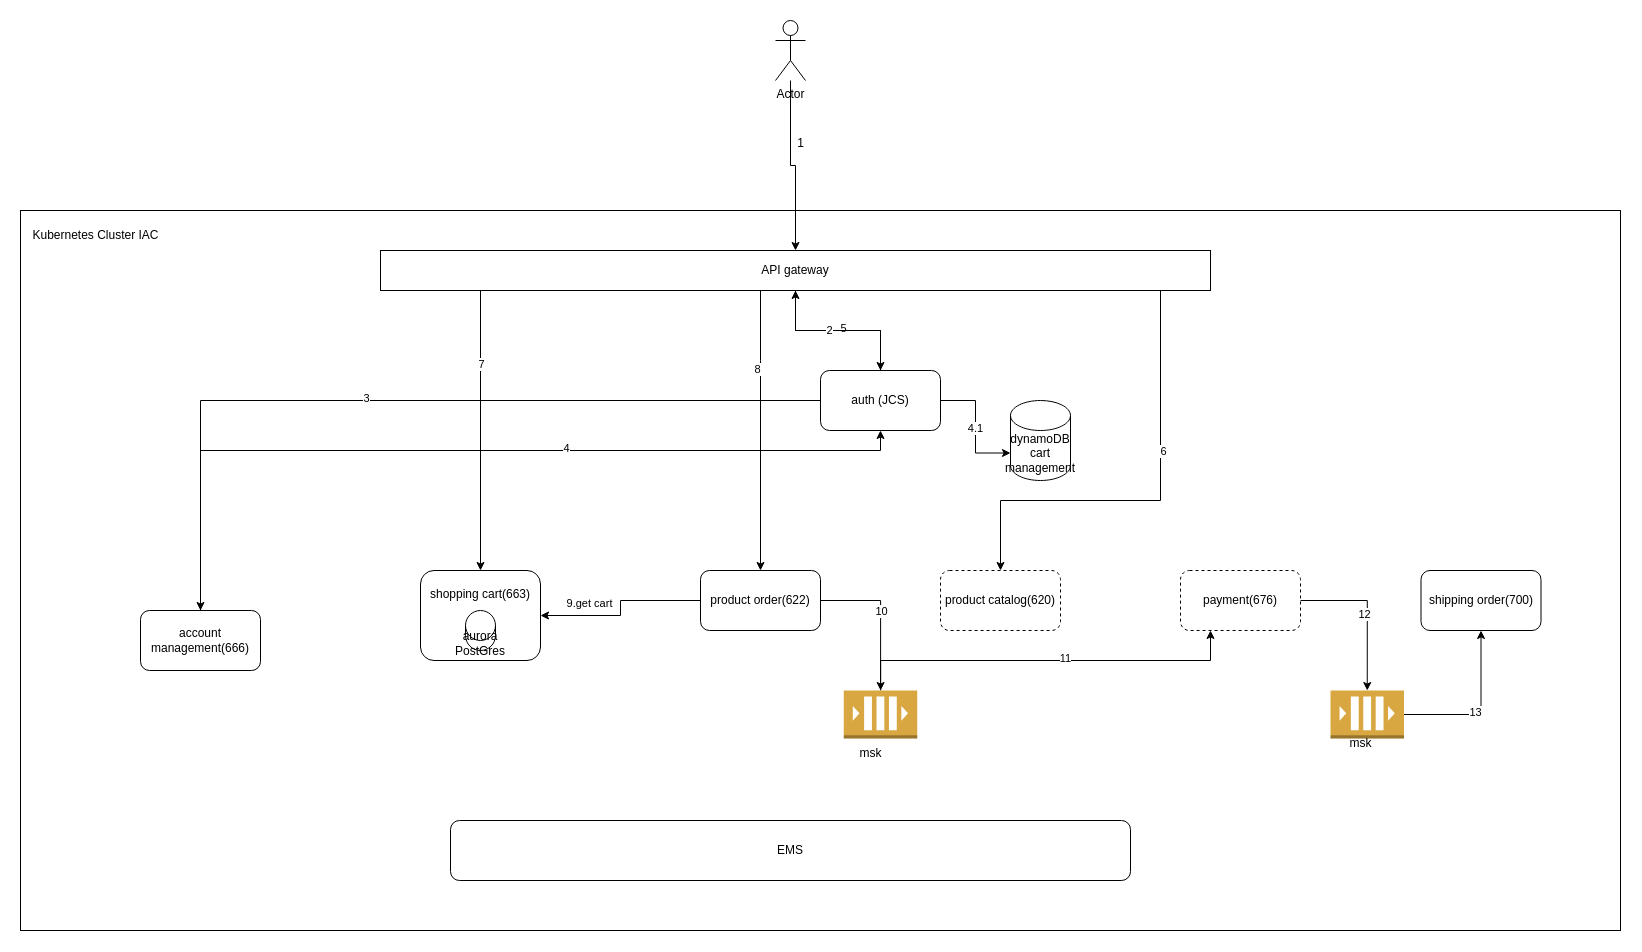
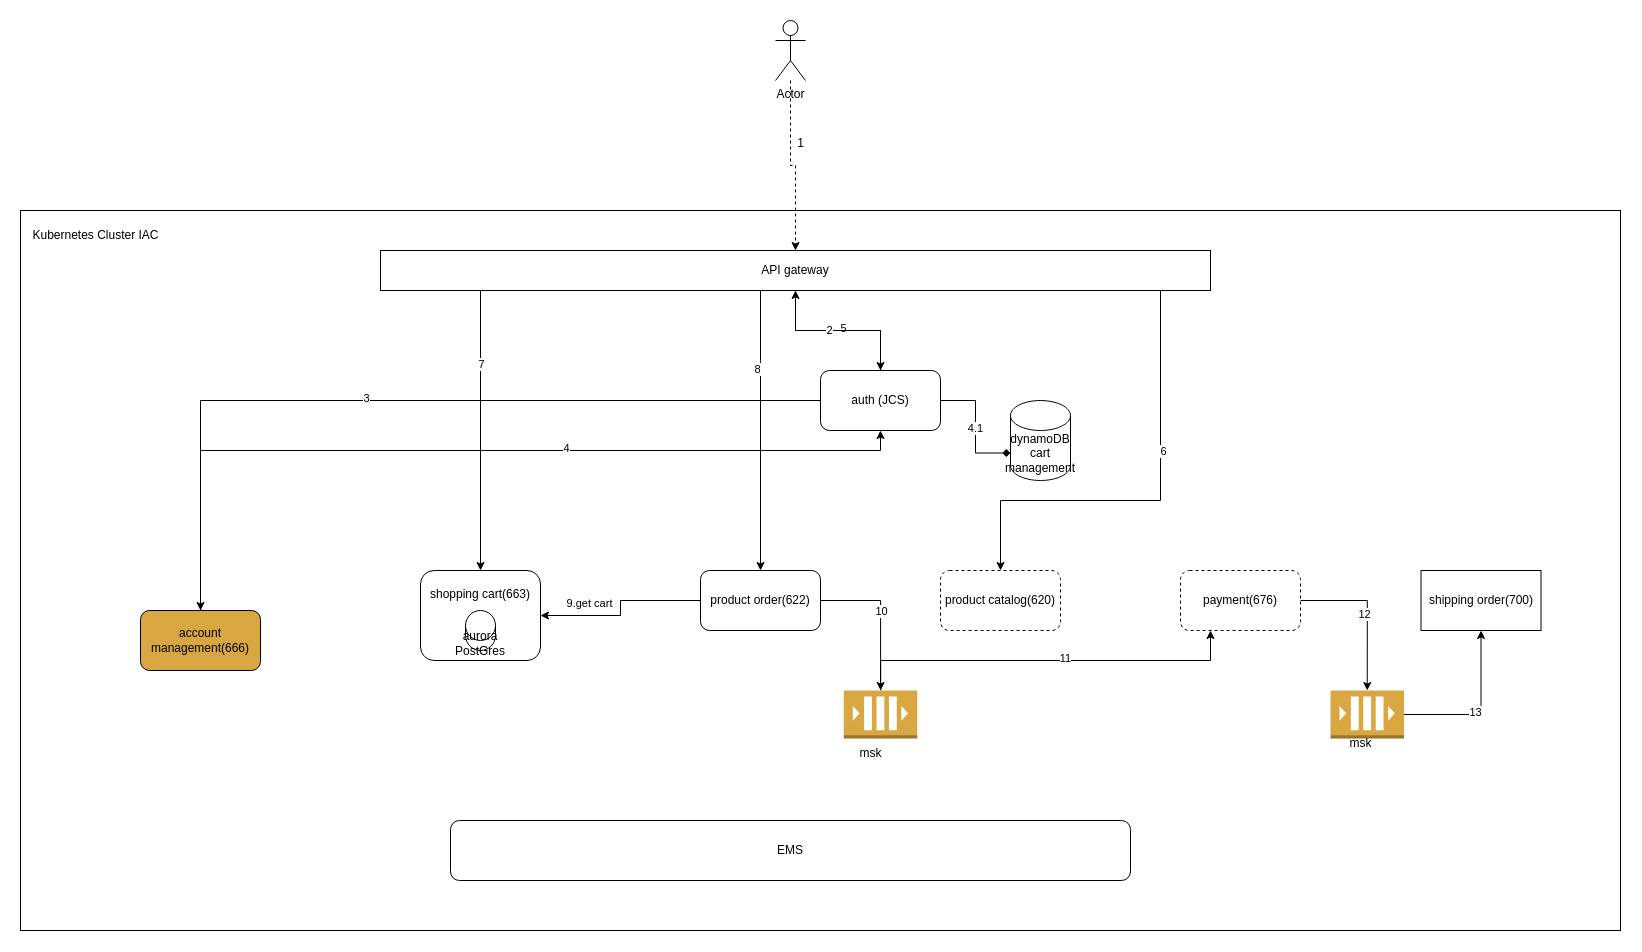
- <mxCell id="46" style="edgeStyle=orthogonalEdgeStyle;rounded=0;orthogonalLoop=1;jettySize=auto;html=1;" edge="1" parent="1" source="47" target="38"><mxGeometry relative="1" as="geometry" /></mxCell>
+ <mxCell id="46" style="edgeStyle=orthogonalEdgeStyle;rounded=0;orthogonalLoop=1;jettySize=auto;html=1;dashed=1;" edge="1" parent="1" source="47" target="38"><mxGeometry relative="1" as="geometry" /></mxCell>
- <mxCell id="41" style="edgeStyle=orthogonalEdgeStyle;rounded=0;orthogonalLoop=1;jettySize=auto;html=1;entryX=0;entryY=0;entryDx=0;entryDy=52.5;entryPerimeter=0;" edge="1" parent="3" source="20" target="39"><mxGeometry relative="1" as="geometry" /></mxCell>
+ <mxCell id="41" style="edgeStyle=orthogonalEdgeStyle;rounded=0;orthogonalLoop=1;jettySize=auto;html=1;entryX=0;entryY=0;entryDx=0;entryDy=52.5;entryPerimeter=0;endArrow=diamond;" edge="1" parent="3" source="20" target="39"><mxGeometry relative="1" as="geometry" /></mxCell>
- <mxCell id="12" value="shipping order(700)" style="rounded=1;whiteSpace=wrap;html=1;" vertex="1" parent="3"><mxGeometry x="1280.5" y="320" width="120" height="60" as="geometry" /></mxCell>
+ <mxCell id="12" value="shipping order(700)" style="whiteSpace=wrap;html=1;rounded=0;" vertex="1" parent="3"><mxGeometry x="1280.5" y="320" width="120" height="60" as="geometry" /></mxCell>
- <mxCell id="15" value="account management(666)" style="rounded=1;whiteSpace=wrap;html=1;" vertex="1" parent="3"><mxGeometry y="360" width="120" height="60" as="geometry" /></mxCell>
+ <mxCell id="15" value="account management(666)" style="rounded=1;whiteSpace=wrap;html=1;fillColor=#d9a741;" vertex="1" parent="3"><mxGeometry y="360" width="120" height="60" as="geometry" /></mxCell>
